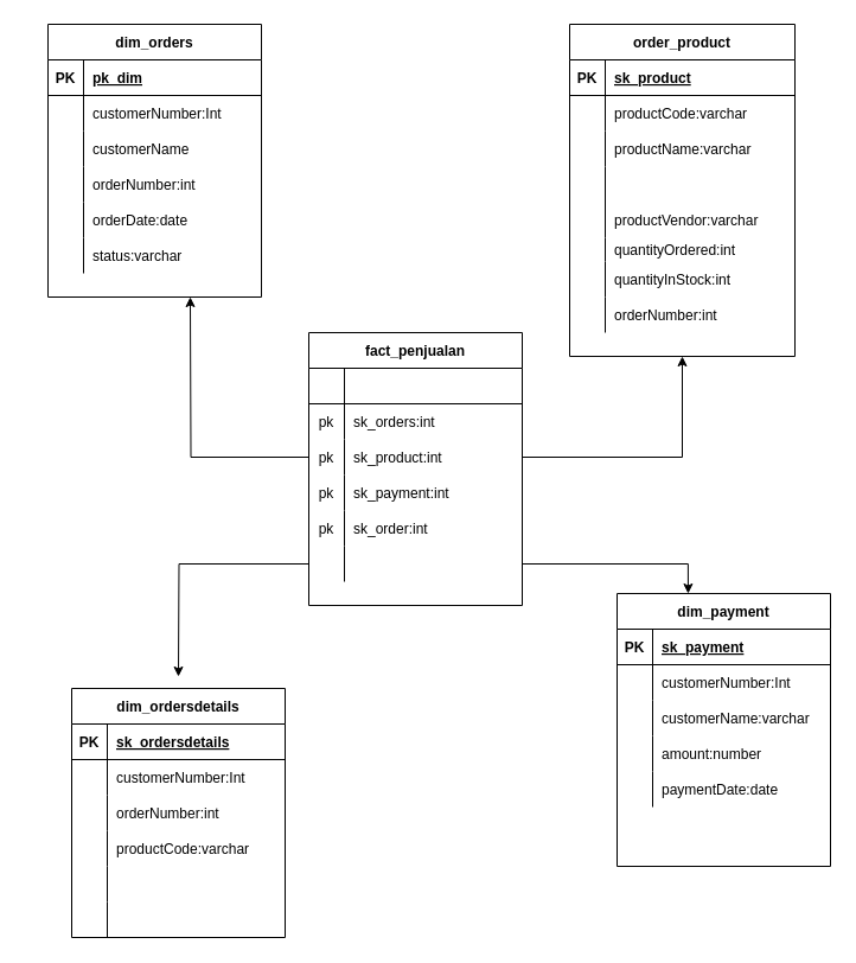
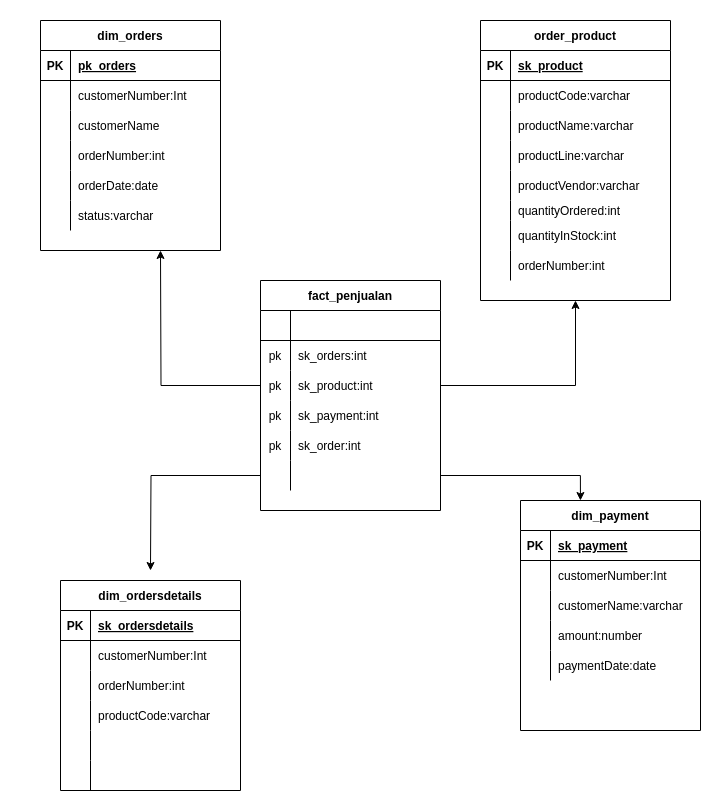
- <mxCell id="5" value="pk_dim" style="shape=partialRectangle;connectable=0;fillColor=none;top=0;left=0;bottom=0;right=0;align=left;spacingLeft=6;fontStyle=5;overflow=hidden;" parent="3" vertex="1"><mxGeometry x="30" width="150" height="30" as="geometry"><mxRectangle width="150" height="30" as="alternateBounds" /></mxGeometry></mxCell>
+ <mxCell id="5" value="pk_orders" style="shape=partialRectangle;connectable=0;fillColor=none;top=0;left=0;bottom=0;right=0;align=left;spacingLeft=6;fontStyle=5;overflow=hidden;" parent="3" vertex="1"><mxGeometry x="30" width="150" height="30" as="geometry"><mxRectangle width="150" height="30" as="alternateBounds" /></mxGeometry></mxCell>
+ <mxCell id="33" value="productLine:varchar" style="shape=partialRectangle;connectable=0;fillColor=none;top=0;left=0;bottom=0;right=0;align=left;spacingLeft=6;overflow=hidden;" parent="31" vertex="1"><mxGeometry x="30" width="160" height="30" as="geometry"><mxRectangle width="160" height="30" as="alternateBounds" /></mxGeometry></mxCell>
